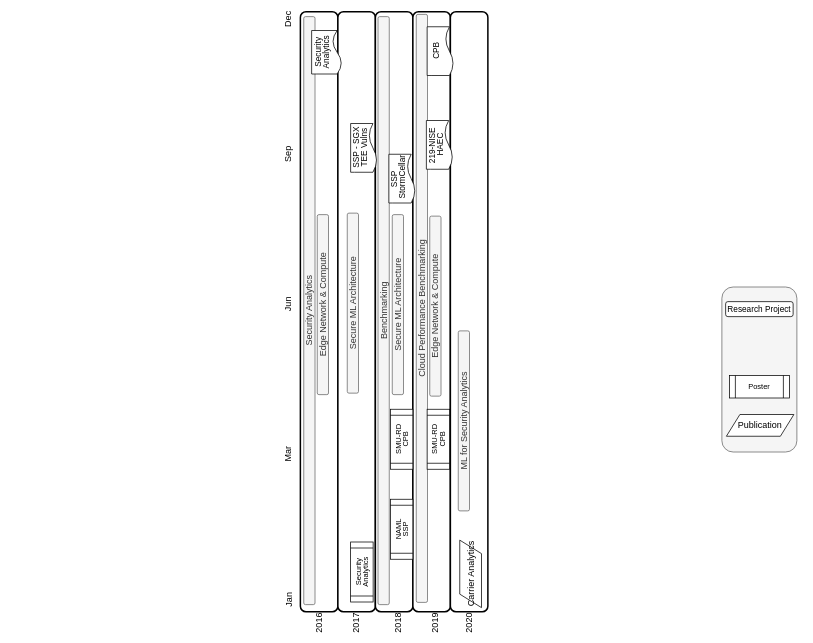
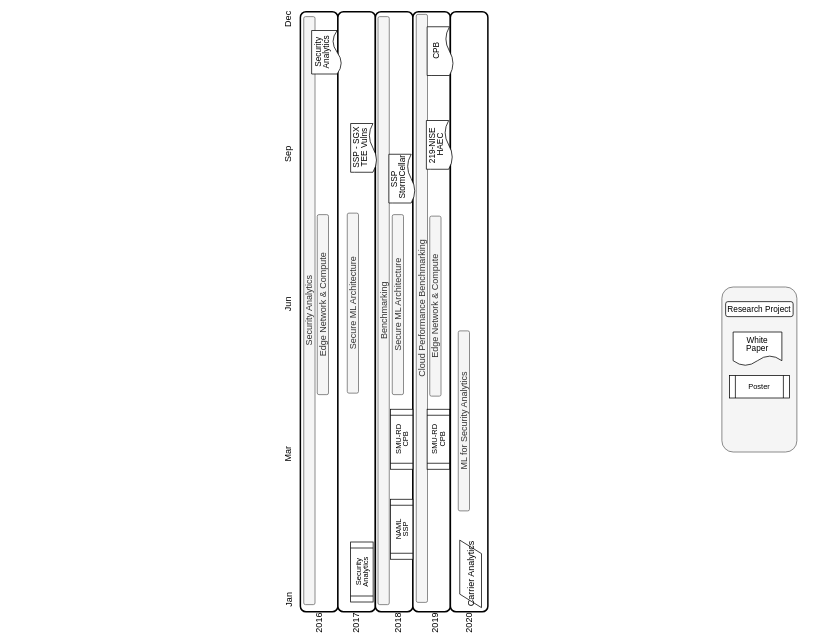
+ <mxCell id="4" value="&lt;p style=&quot;line-height: 100% ; font-size: 11px&quot;&gt;White&lt;br&gt;Paper&lt;br&gt;&lt;/p&gt;" style="shape=document;whiteSpace=wrap;html=1;boundedLbl=1;strokeWidth=1;" vertex="1" parent="1"><mxGeometry x="977" y="442" width="65" height="45" as="geometry" /></mxCell>
- <mxCell id="5" value="Publication" style="shape=parallelogram;perimeter=parallelogramPerimeter;whiteSpace=wrap;html=1;strokeWidth=1;" vertex="1" parent="1"><mxGeometry x="968" y="552" width="90" height="29" as="geometry" /></mxCell>
